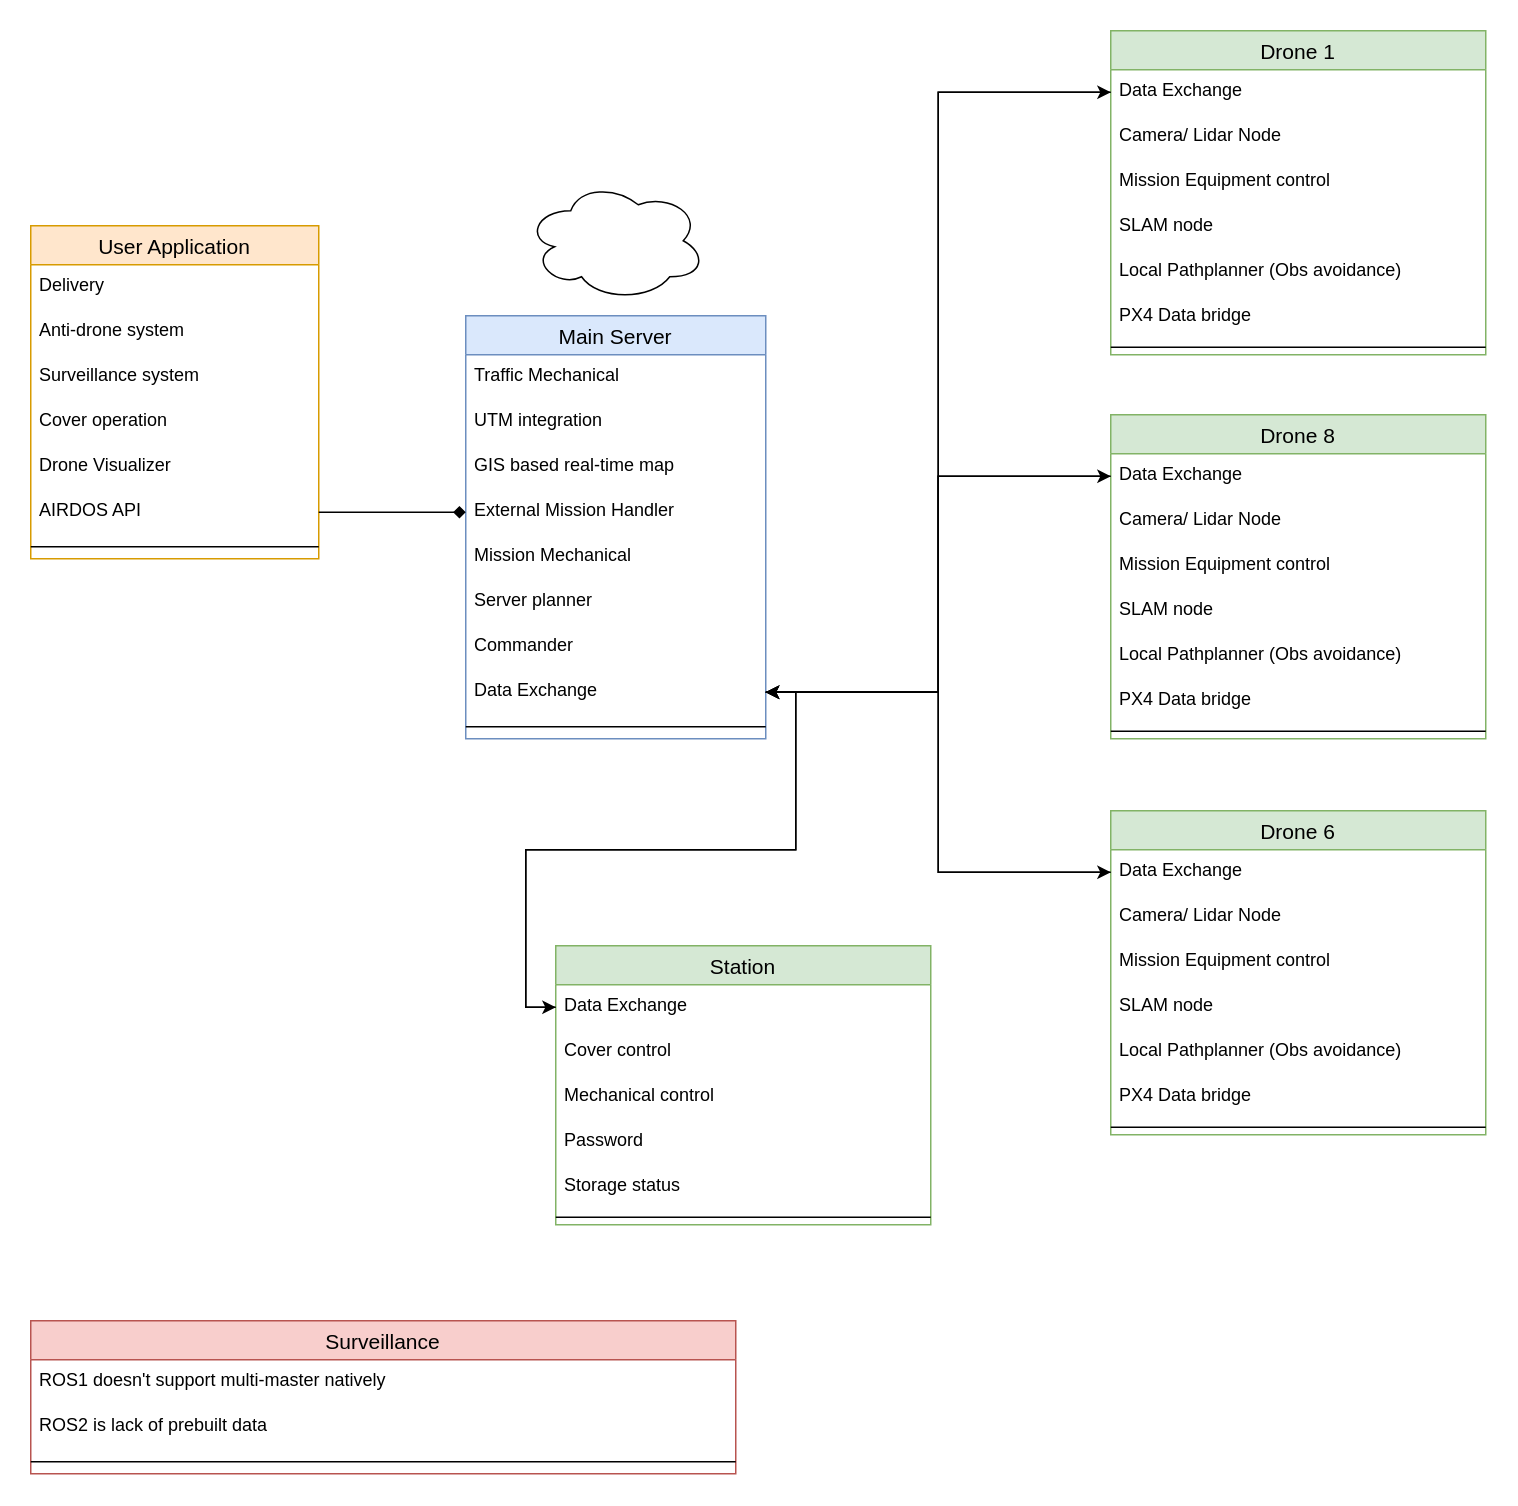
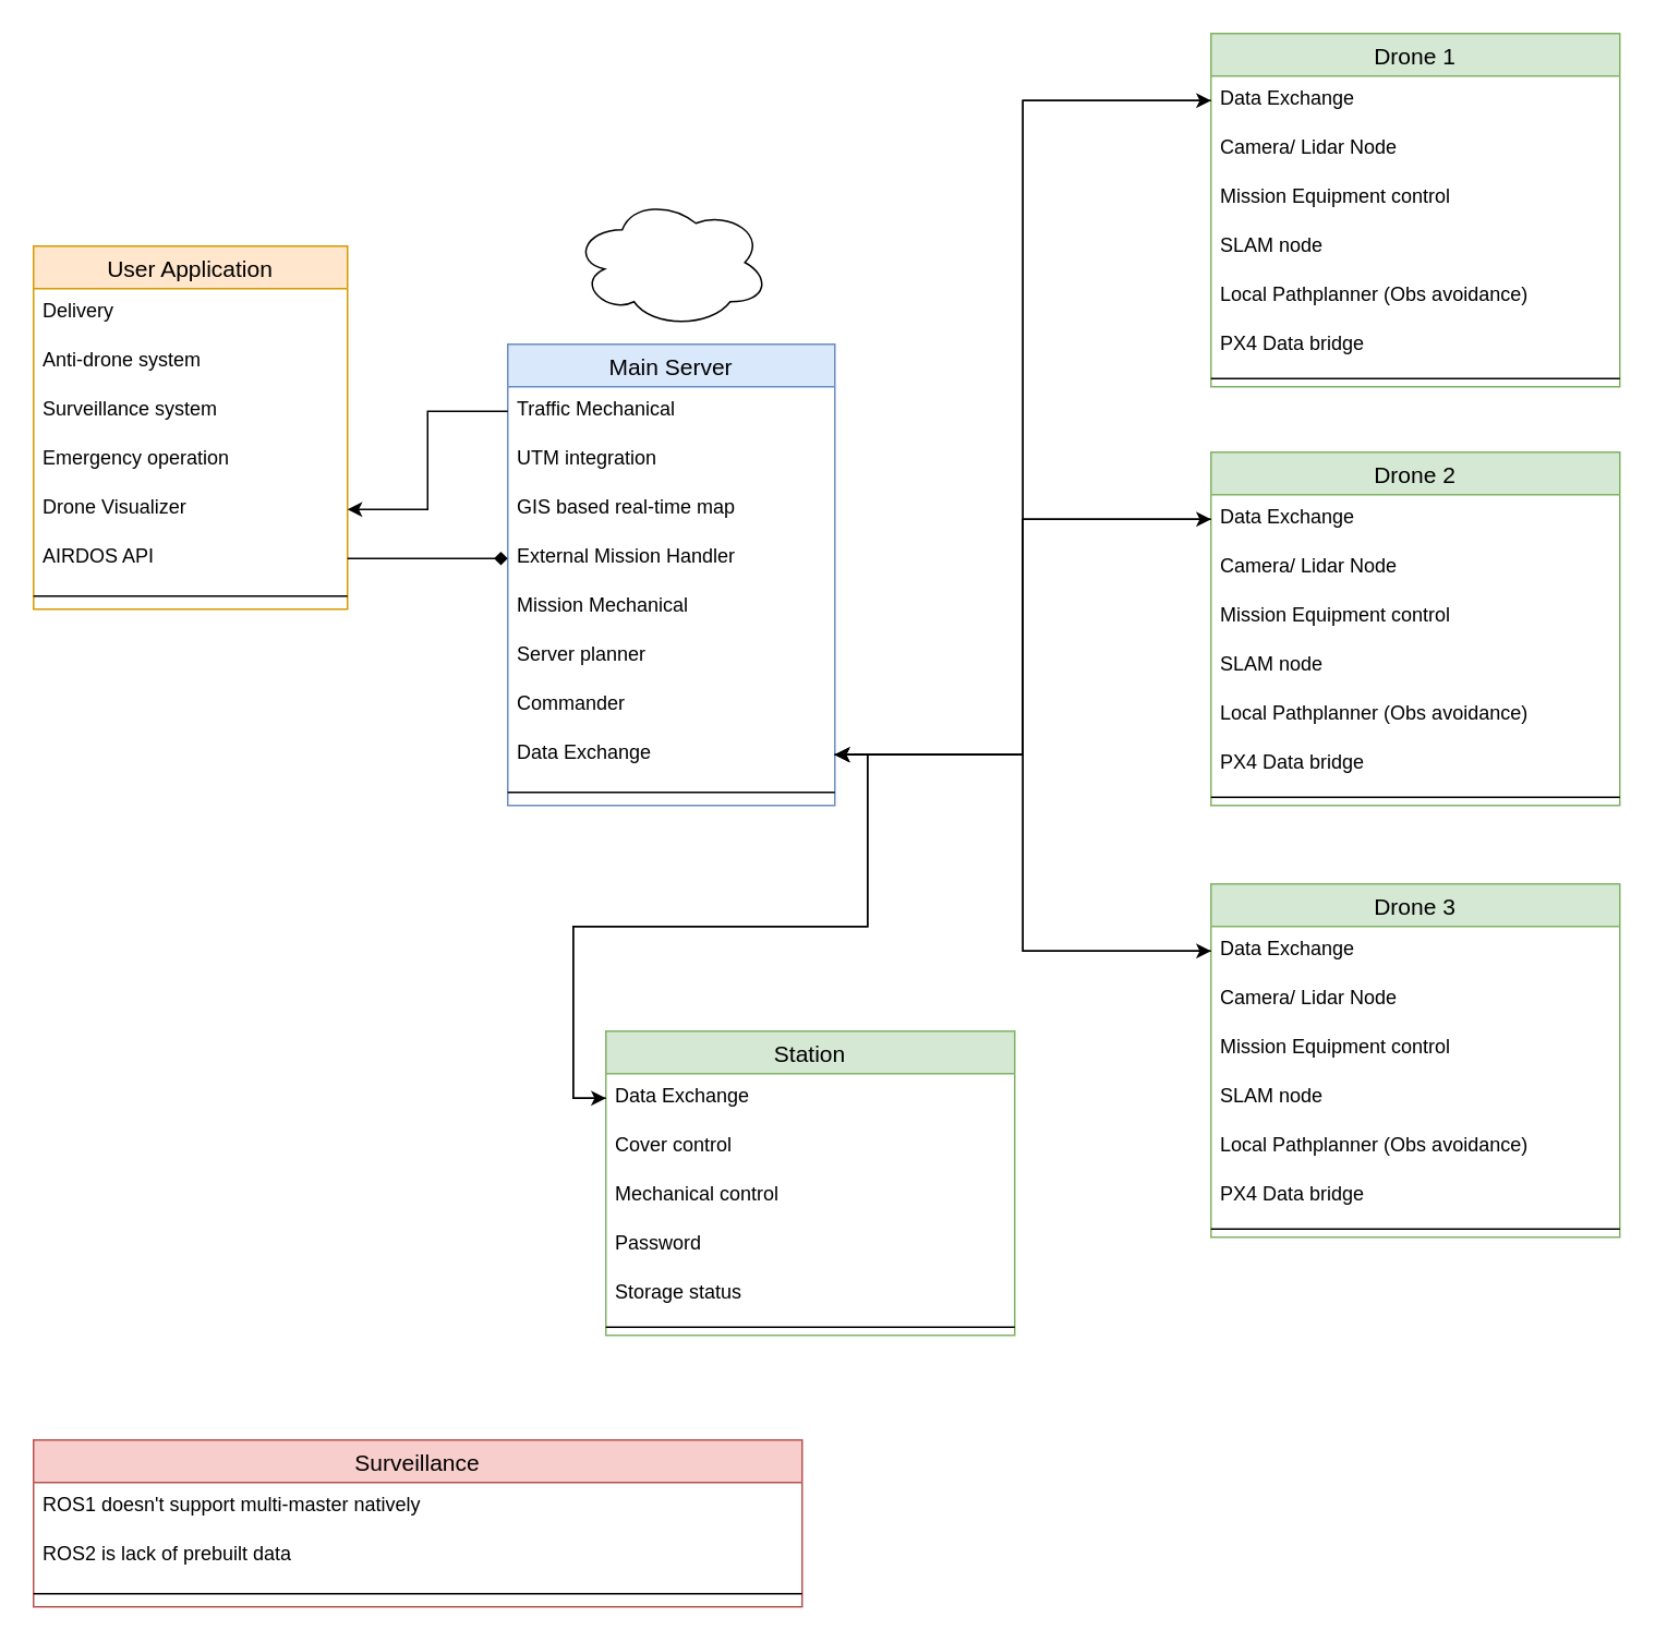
+ <mxCell id="29" style="edgeStyle=orthogonalEdgeStyle;rounded=0;orthogonalLoop=1;jettySize=auto;html=1;exitX=0;exitY=0.5;exitDx=0;exitDy=0;entryX=1;entryY=0.5;entryDx=0;entryDy=0;" edge="1" parent="1" source="3" target="25"><mxGeometry relative="1" as="geometry" /></mxCell>
- <mxCell id="24" value="Cover operation" style="text;strokeColor=none;fillColor=none;spacingLeft=4;spacingRight=4;overflow=hidden;rotatable=0;points=[[0,0.5],[1,0.5]];portConstraint=eastwest;fontSize=12;" vertex="1" parent="20"><mxGeometry y="116" width="192" height="30" as="geometry" /></mxCell>
+ <mxCell id="24" value="Emergency operation" style="text;strokeColor=none;fillColor=none;spacingLeft=4;spacingRight=4;overflow=hidden;rotatable=0;points=[[0,0.5],[1,0.5]];portConstraint=eastwest;fontSize=12;" vertex="1" parent="20"><mxGeometry y="116" width="192" height="30" as="geometry" /></mxCell>
- <mxCell id="30" value="Drone 8" style="swimlane;fontStyle=0;childLayout=stackLayout;horizontal=1;startSize=26;horizontalStack=0;resizeParent=1;resizeParentMax=0;resizeLast=0;collapsible=1;marginBottom=0;align=center;fontSize=14;fillColor=#d5e8d4;strokeColor=#82b366;" vertex="1" parent="1"><mxGeometry x="740" y="276" width="250" height="216" as="geometry" /></mxCell>
+ <mxCell id="30" value="Drone 2" style="swimlane;fontStyle=0;childLayout=stackLayout;horizontal=1;startSize=26;horizontalStack=0;resizeParent=1;resizeParentMax=0;resizeLast=0;collapsible=1;marginBottom=0;align=center;fontSize=14;fillColor=#d5e8d4;strokeColor=#82b366;" vertex="1" parent="1"><mxGeometry x="740" y="276" width="250" height="216" as="geometry" /></mxCell>
- <mxCell id="38" value="Drone 6" style="swimlane;fontStyle=0;childLayout=stackLayout;horizontal=1;startSize=26;horizontalStack=0;resizeParent=1;resizeParentMax=0;resizeLast=0;collapsible=1;marginBottom=0;align=center;fontSize=14;fillColor=#d5e8d4;strokeColor=#82b366;" vertex="1" parent="1"><mxGeometry x="740" y="540" width="250" height="216" as="geometry" /></mxCell>
+ <mxCell id="38" value="Drone 3" style="swimlane;fontStyle=0;childLayout=stackLayout;horizontal=1;startSize=26;horizontalStack=0;resizeParent=1;resizeParentMax=0;resizeLast=0;collapsible=1;marginBottom=0;align=center;fontSize=14;fillColor=#d5e8d4;strokeColor=#82b366;" vertex="1" parent="1"><mxGeometry x="740" y="540" width="250" height="216" as="geometry" /></mxCell>
